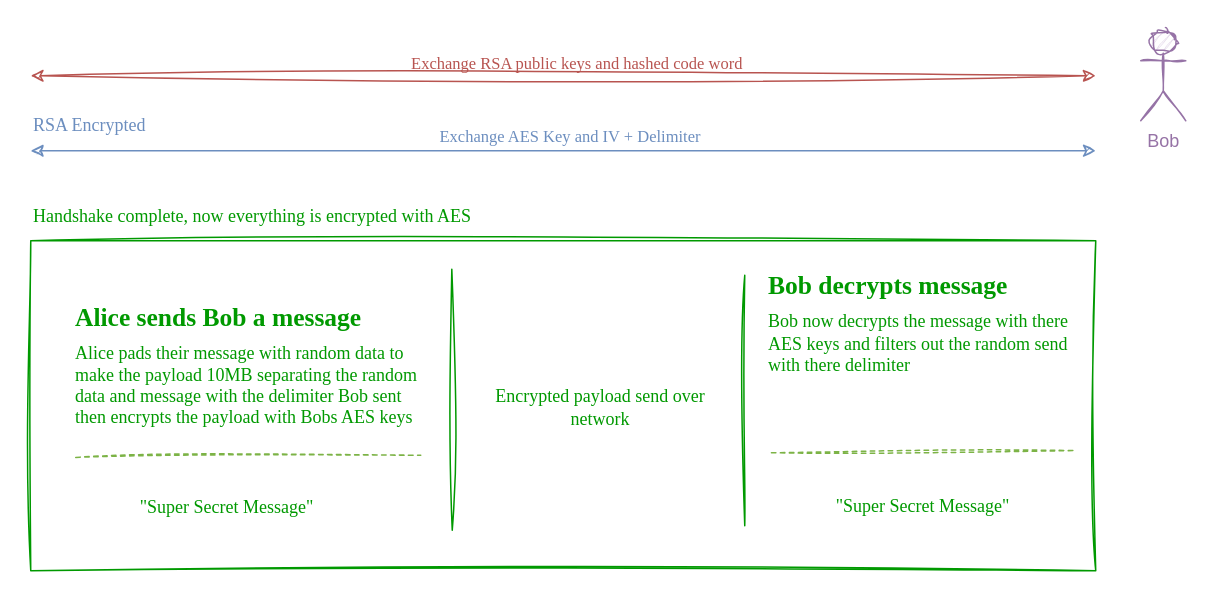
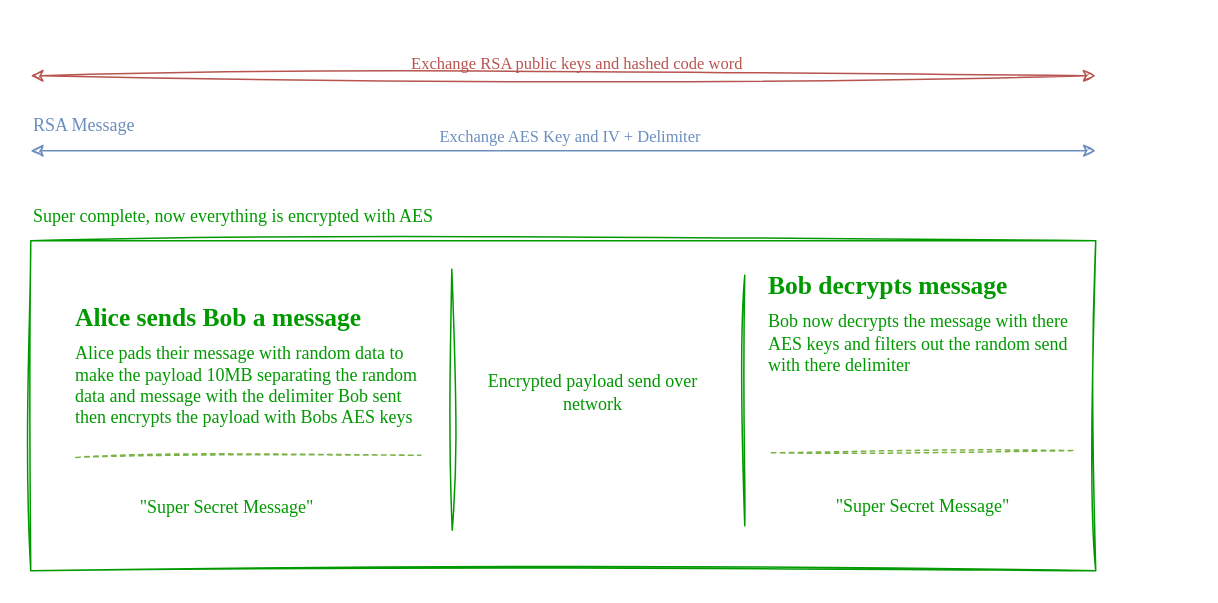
- <mxCell id="3" value="&lt;div&gt;&lt;font color=&quot;#9673a6&quot;&gt;Bob&lt;/font&gt;&lt;/div&gt;" style="shape=umlActor;verticalLabelPosition=bottom;verticalAlign=top;html=1;outlineConnect=0;sketch=1;curveFitting=1;jiggle=2;fillColor=#e1d5e7;strokeColor=#9673a6;" vertex="1" parent="1"><mxGeometry x="760" y="20" width="30" height="60" as="geometry" /></mxCell>
- <mxCell id="6" value="&lt;font color=&quot;#6c8ebf&quot;&gt;RSA Encrypted&lt;/font&gt;" style="text;html=1;align=left;verticalAlign=middle;whiteSpace=wrap;rounded=0;fontFamily=Architects Daughter;fontSource=https%3A%2F%2Ffonts.googleapis.com%2Fcss%3Ffamily%3DArchitects%2BDaughter;" vertex="1" parent="1"><mxGeometry x="20" y="68" width="710" height="30" as="geometry" /></mxCell>
+ <mxCell id="6" value="&lt;font color=&quot;#6c8ebf&quot;&gt;RSA Message&lt;/font&gt;" style="text;html=1;align=left;verticalAlign=middle;whiteSpace=wrap;rounded=0;fontFamily=Architects Daughter;fontSource=https%3A%2F%2Ffonts.googleapis.com%2Fcss%3Ffamily%3DArchitects%2BDaughter;" vertex="1" parent="1"><mxGeometry x="20" y="68" width="710" height="30" as="geometry" /></mxCell>
- <mxCell id="15" value="&lt;font color=&quot;#009900&quot;&gt;Handshake complete, now everything is encrypted with AES &lt;/font&gt;" style="text;html=1;align=left;verticalAlign=middle;whiteSpace=wrap;rounded=0;fontFamily=Architects Daughter;fontSource=https%3A%2F%2Ffonts.googleapis.com%2Fcss%3Ffamily%3DArchitects%2BDaughter;" vertex="1" parent="1"><mxGeometry x="20" y="129" width="710" height="30" as="geometry" /></mxCell>
+ <mxCell id="15" value="&lt;font color=&quot;#009900&quot;&gt;Super complete, now everything is encrypted with AES &lt;/font&gt;" style="text;html=1;align=left;verticalAlign=middle;whiteSpace=wrap;rounded=0;fontFamily=Architects Daughter;fontSource=https%3A%2F%2Ffonts.googleapis.com%2Fcss%3Ffamily%3DArchitects%2BDaughter;" vertex="1" parent="1"><mxGeometry x="20" y="129" width="710" height="30" as="geometry" /></mxCell>
- <mxCell id="16" value="&lt;div&gt;&lt;font color=&quot;#009900&quot;&gt;Encrypted payload send over network&lt;/font&gt;&lt;/div&gt;" style="text;html=1;align=center;verticalAlign=middle;whiteSpace=wrap;rounded=0;fontFamily=Architects Daughter;fontSource=https%3A%2F%2Ffonts.googleapis.com%2Fcss%3Ffamily%3DArchitects%2BDaughter;" vertex="1" parent="1"><mxGeometry x="315" y="256" width="170" height="30" as="geometry" /></mxCell>
+ <mxCell id="16" value="&lt;div&gt;&lt;font color=&quot;#009900&quot;&gt;Encrypted payload send over network&lt;/font&gt;&lt;/div&gt;" style="text;html=1;align=center;verticalAlign=middle;whiteSpace=wrap;rounded=0;fontFamily=Architects Daughter;fontSource=https%3A%2F%2Ffonts.googleapis.com%2Fcss%3Ffamily%3DArchitects%2BDaughter;" vertex="1" parent="1"><mxGeometry x="310" y="246" width="170" height="30" as="geometry" /></mxCell>
